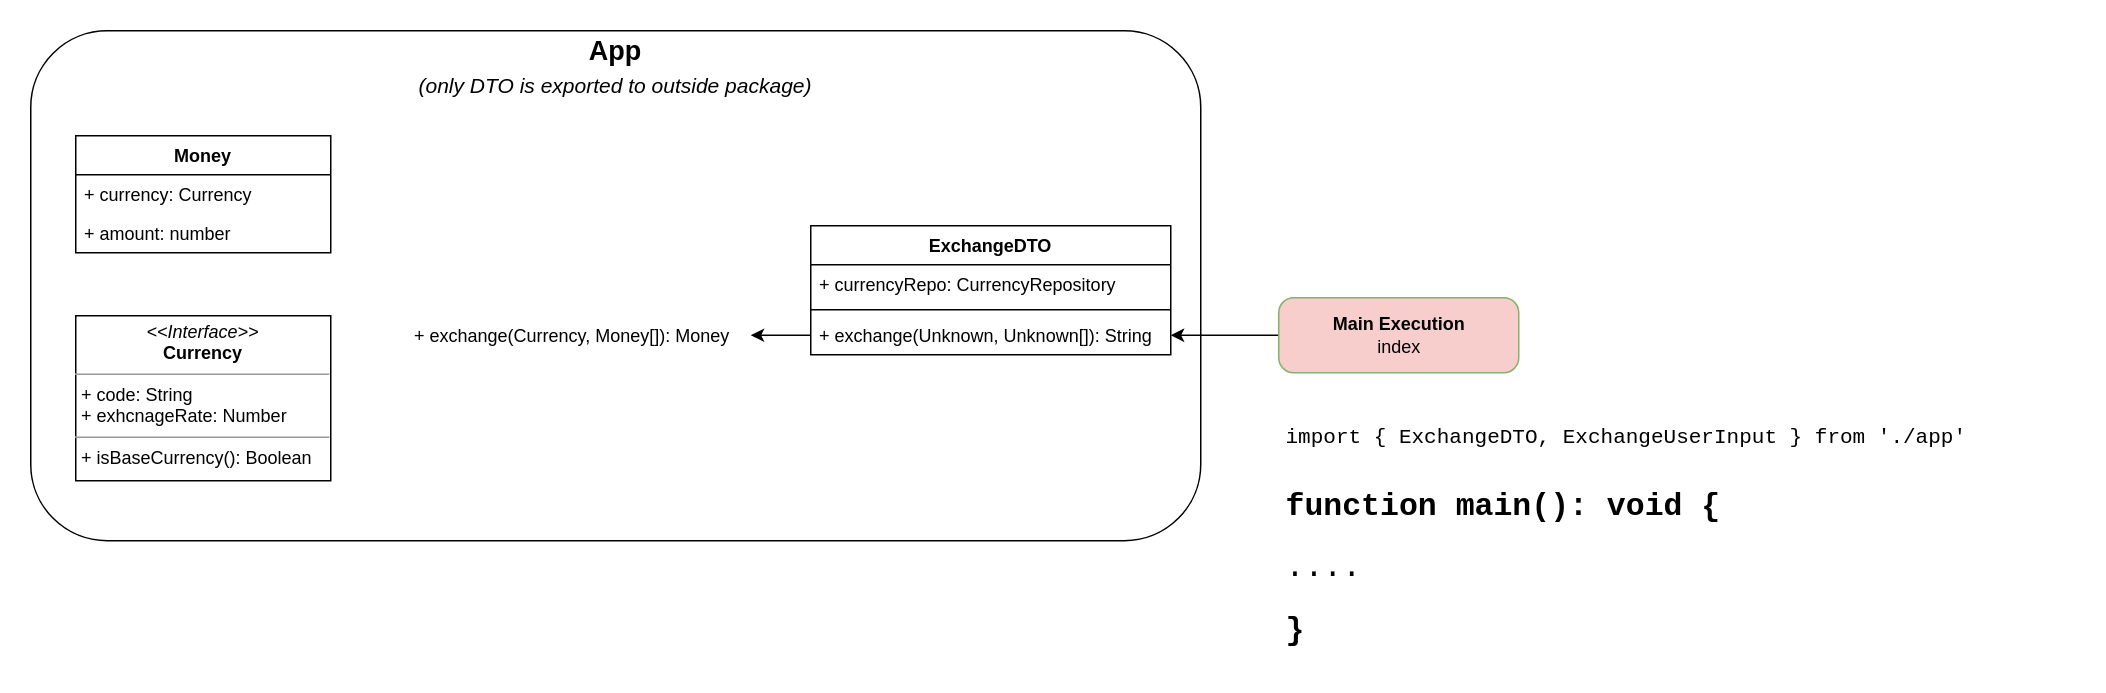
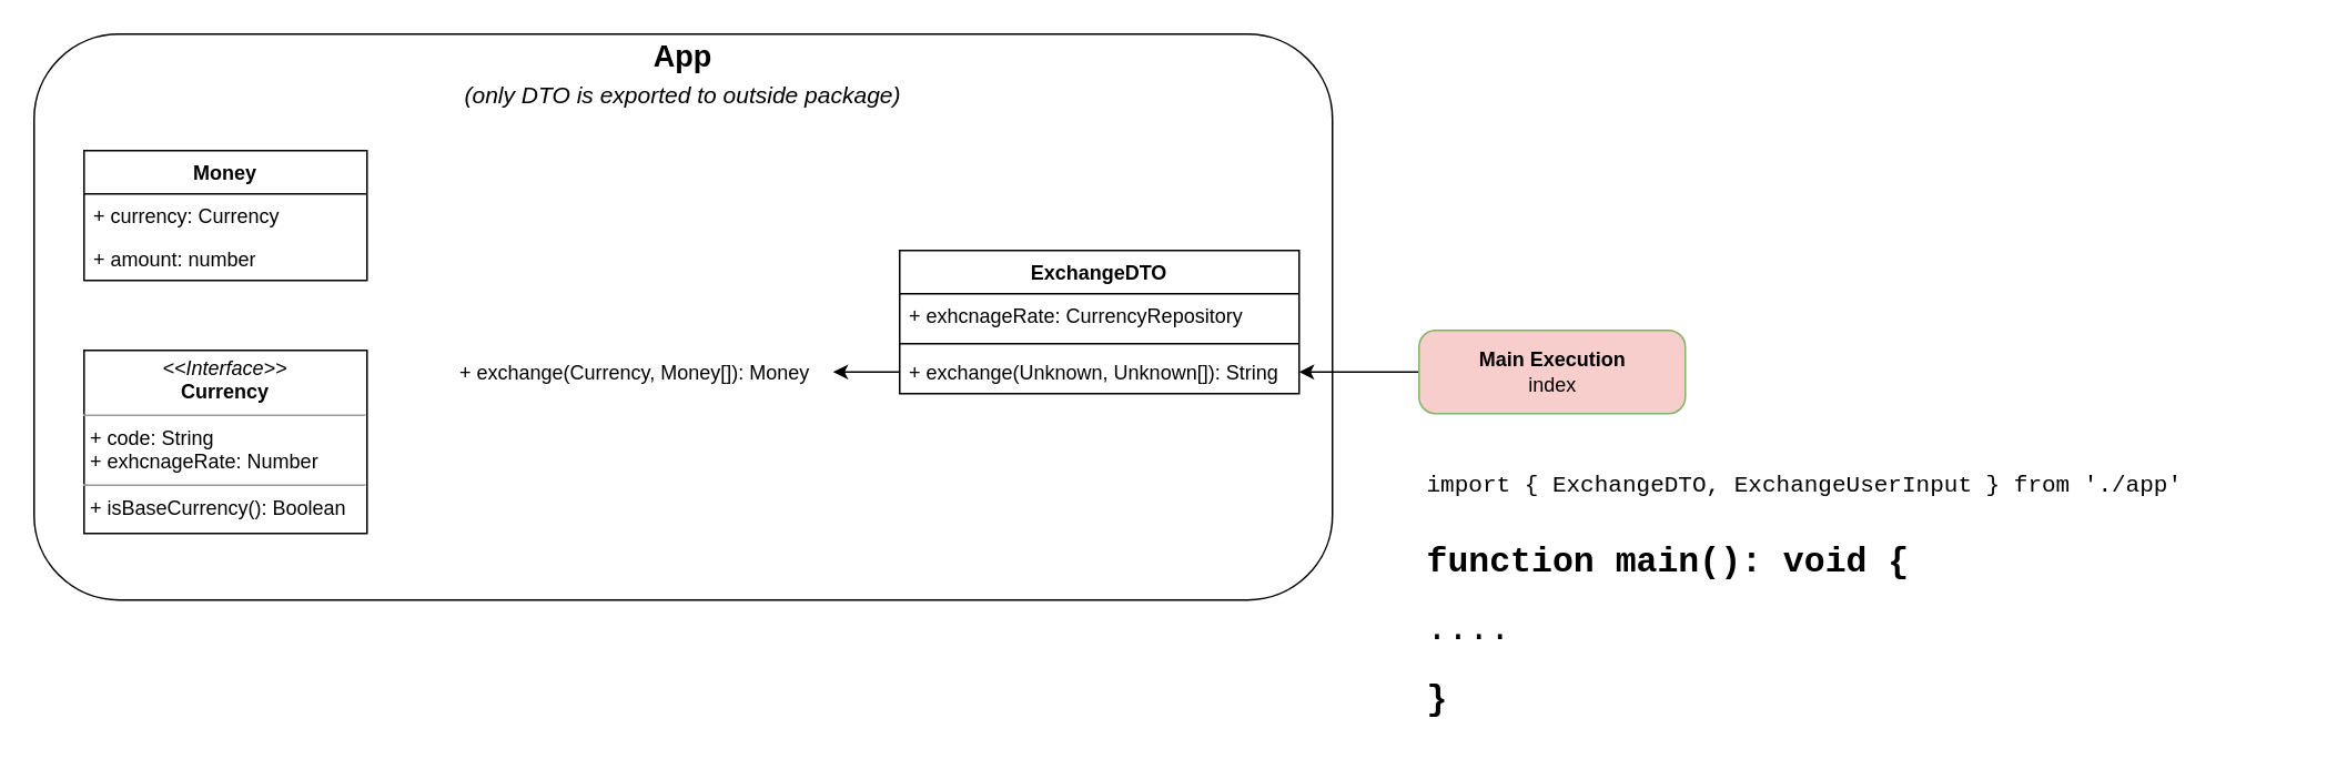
- <mxCell id="4" value="+ currencyRepo: CurrencyRepository" style="text;strokeColor=none;fillColor=none;align=left;verticalAlign=top;spacingLeft=4;spacingRight=4;overflow=hidden;rotatable=0;points=[[0,0.5],[1,0.5]];portConstraint=eastwest;" vertex="1" parent="3"><mxGeometry y="26" width="240" height="26" as="geometry" /></mxCell>
+ <mxCell id="4" value="+ exhcnageRate: CurrencyRepository" style="text;strokeColor=none;fillColor=none;align=left;verticalAlign=top;spacingLeft=4;spacingRight=4;overflow=hidden;rotatable=0;points=[[0,0.5],[1,0.5]];portConstraint=eastwest;" vertex="1" parent="3"><mxGeometry y="26" width="240" height="26" as="geometry" /></mxCell>
